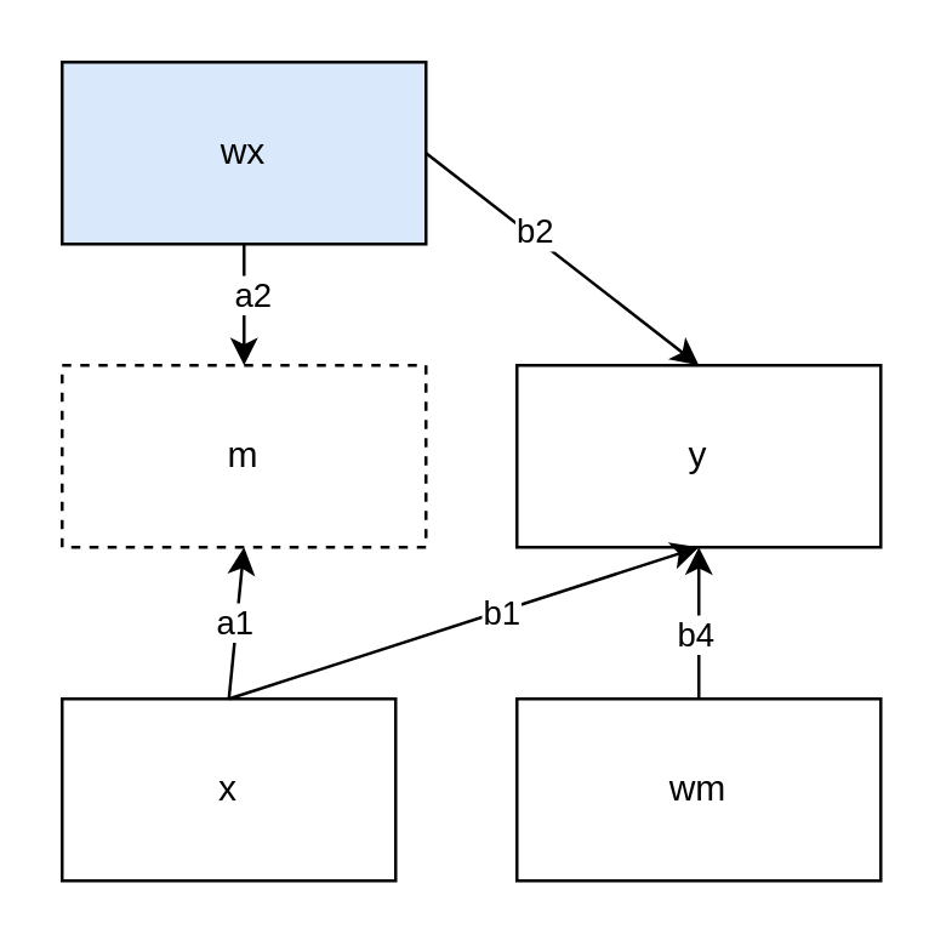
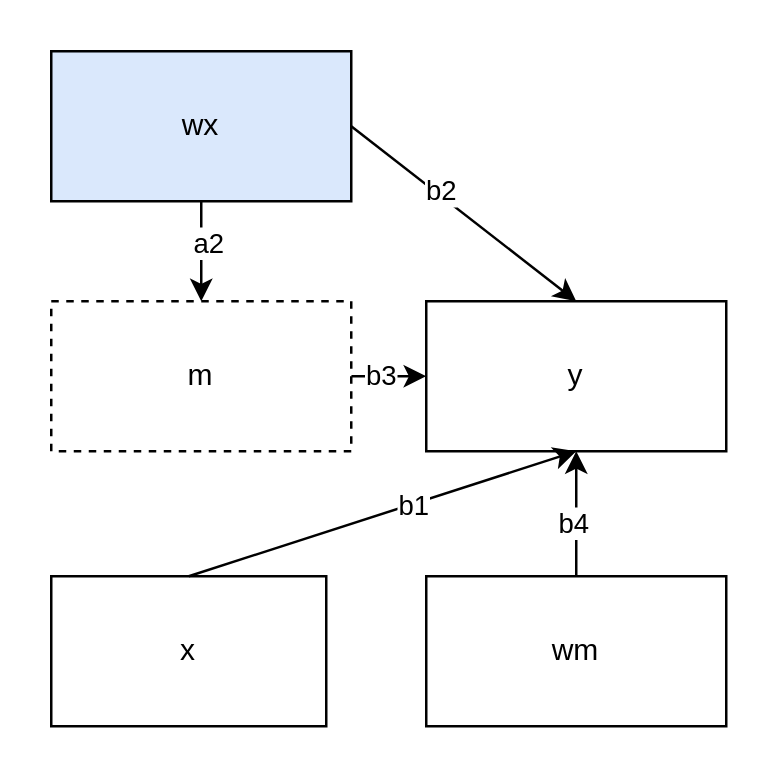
+ <mxCell id="6" style="edgeStyle=orthogonalEdgeStyle;rounded=0;orthogonalLoop=1;jettySize=auto;html=1;entryX=0;entryY=0.5;entryDx=0;entryDy=0;" edge="1" parent="1" source="8" target="3"><mxGeometry relative="1" as="geometry" /></mxCell>
+ <mxCell id="7" value="b3" style="edgeLabel;html=1;align=center;verticalAlign=middle;resizable=0;points=[];" vertex="1" connectable="0" parent="6"><mxGeometry x="0.22" y="1" relative="1" as="geometry"><mxPoint as="offset" /></mxGeometry></mxCell>
- <mxCell id="17" value="" style="endArrow=classic;html=1;rounded=0;entryX=0.5;entryY=1;entryDx=0;entryDy=0;exitX=0.5;exitY=0;exitDx=0;exitDy=0;" edge="1" parent="1" source="5" target="8"><mxGeometry width="50" height="50" relative="1" as="geometry"><mxPoint x="-20" y="250" as="sourcePoint" /><mxPoint x="90" y="160" as="targetPoint" /></mxGeometry></mxCell>
- <mxCell id="18" value="a1" style="edgeLabel;html=1;align=center;verticalAlign=middle;resizable=0;points=[];" vertex="1" connectable="0" parent="17"><mxGeometry x="0.016" y="1" relative="1" as="geometry"><mxPoint as="offset" /></mxGeometry></mxCell>
